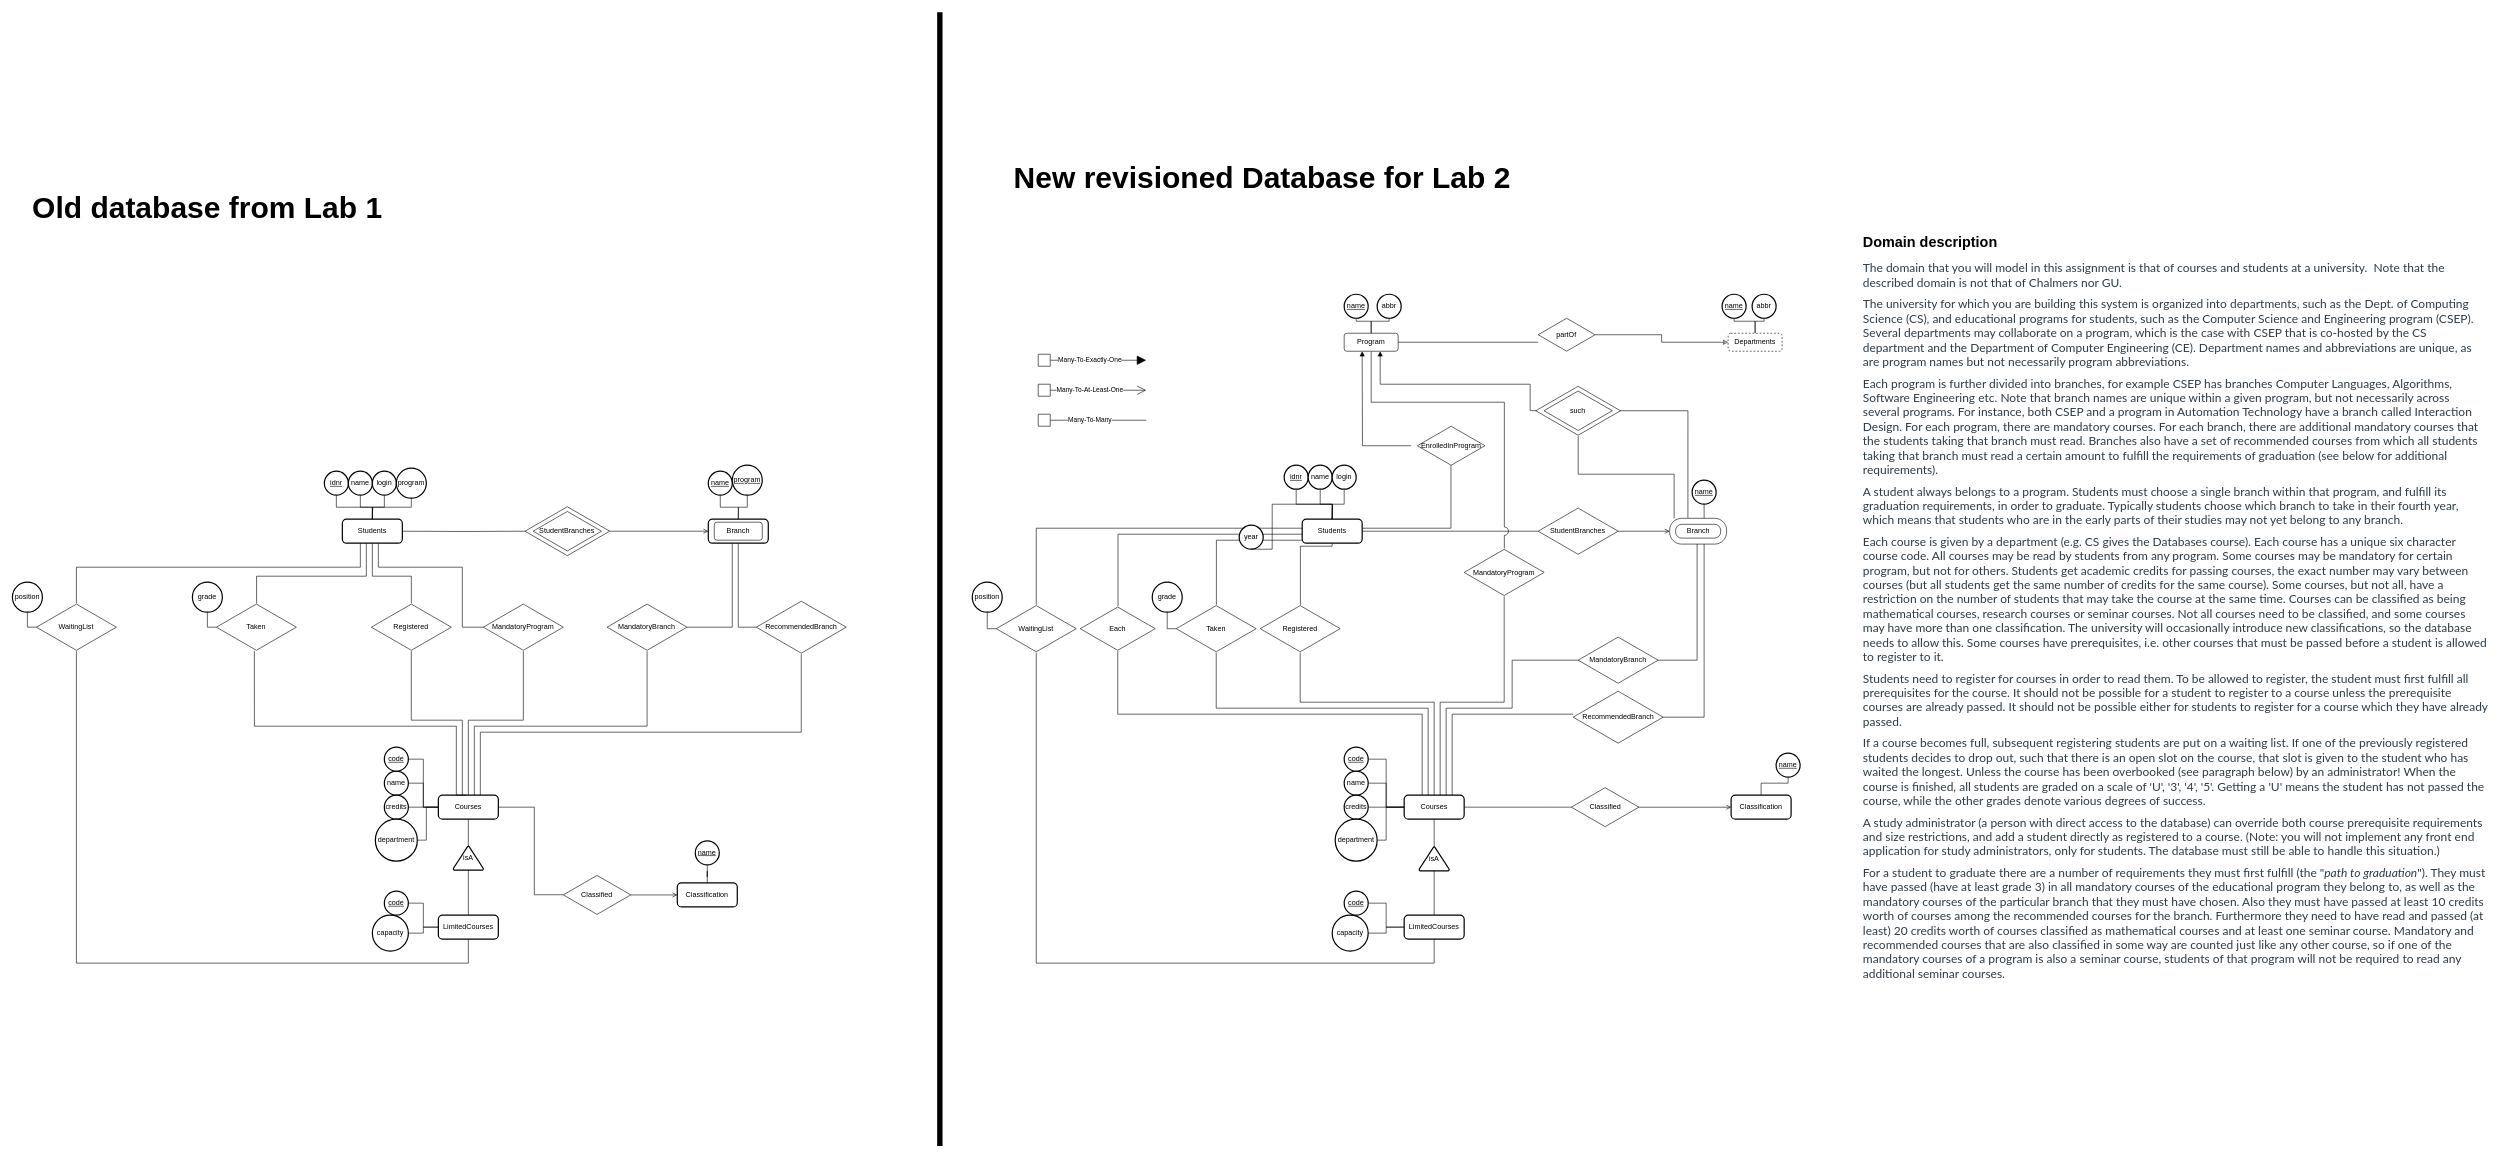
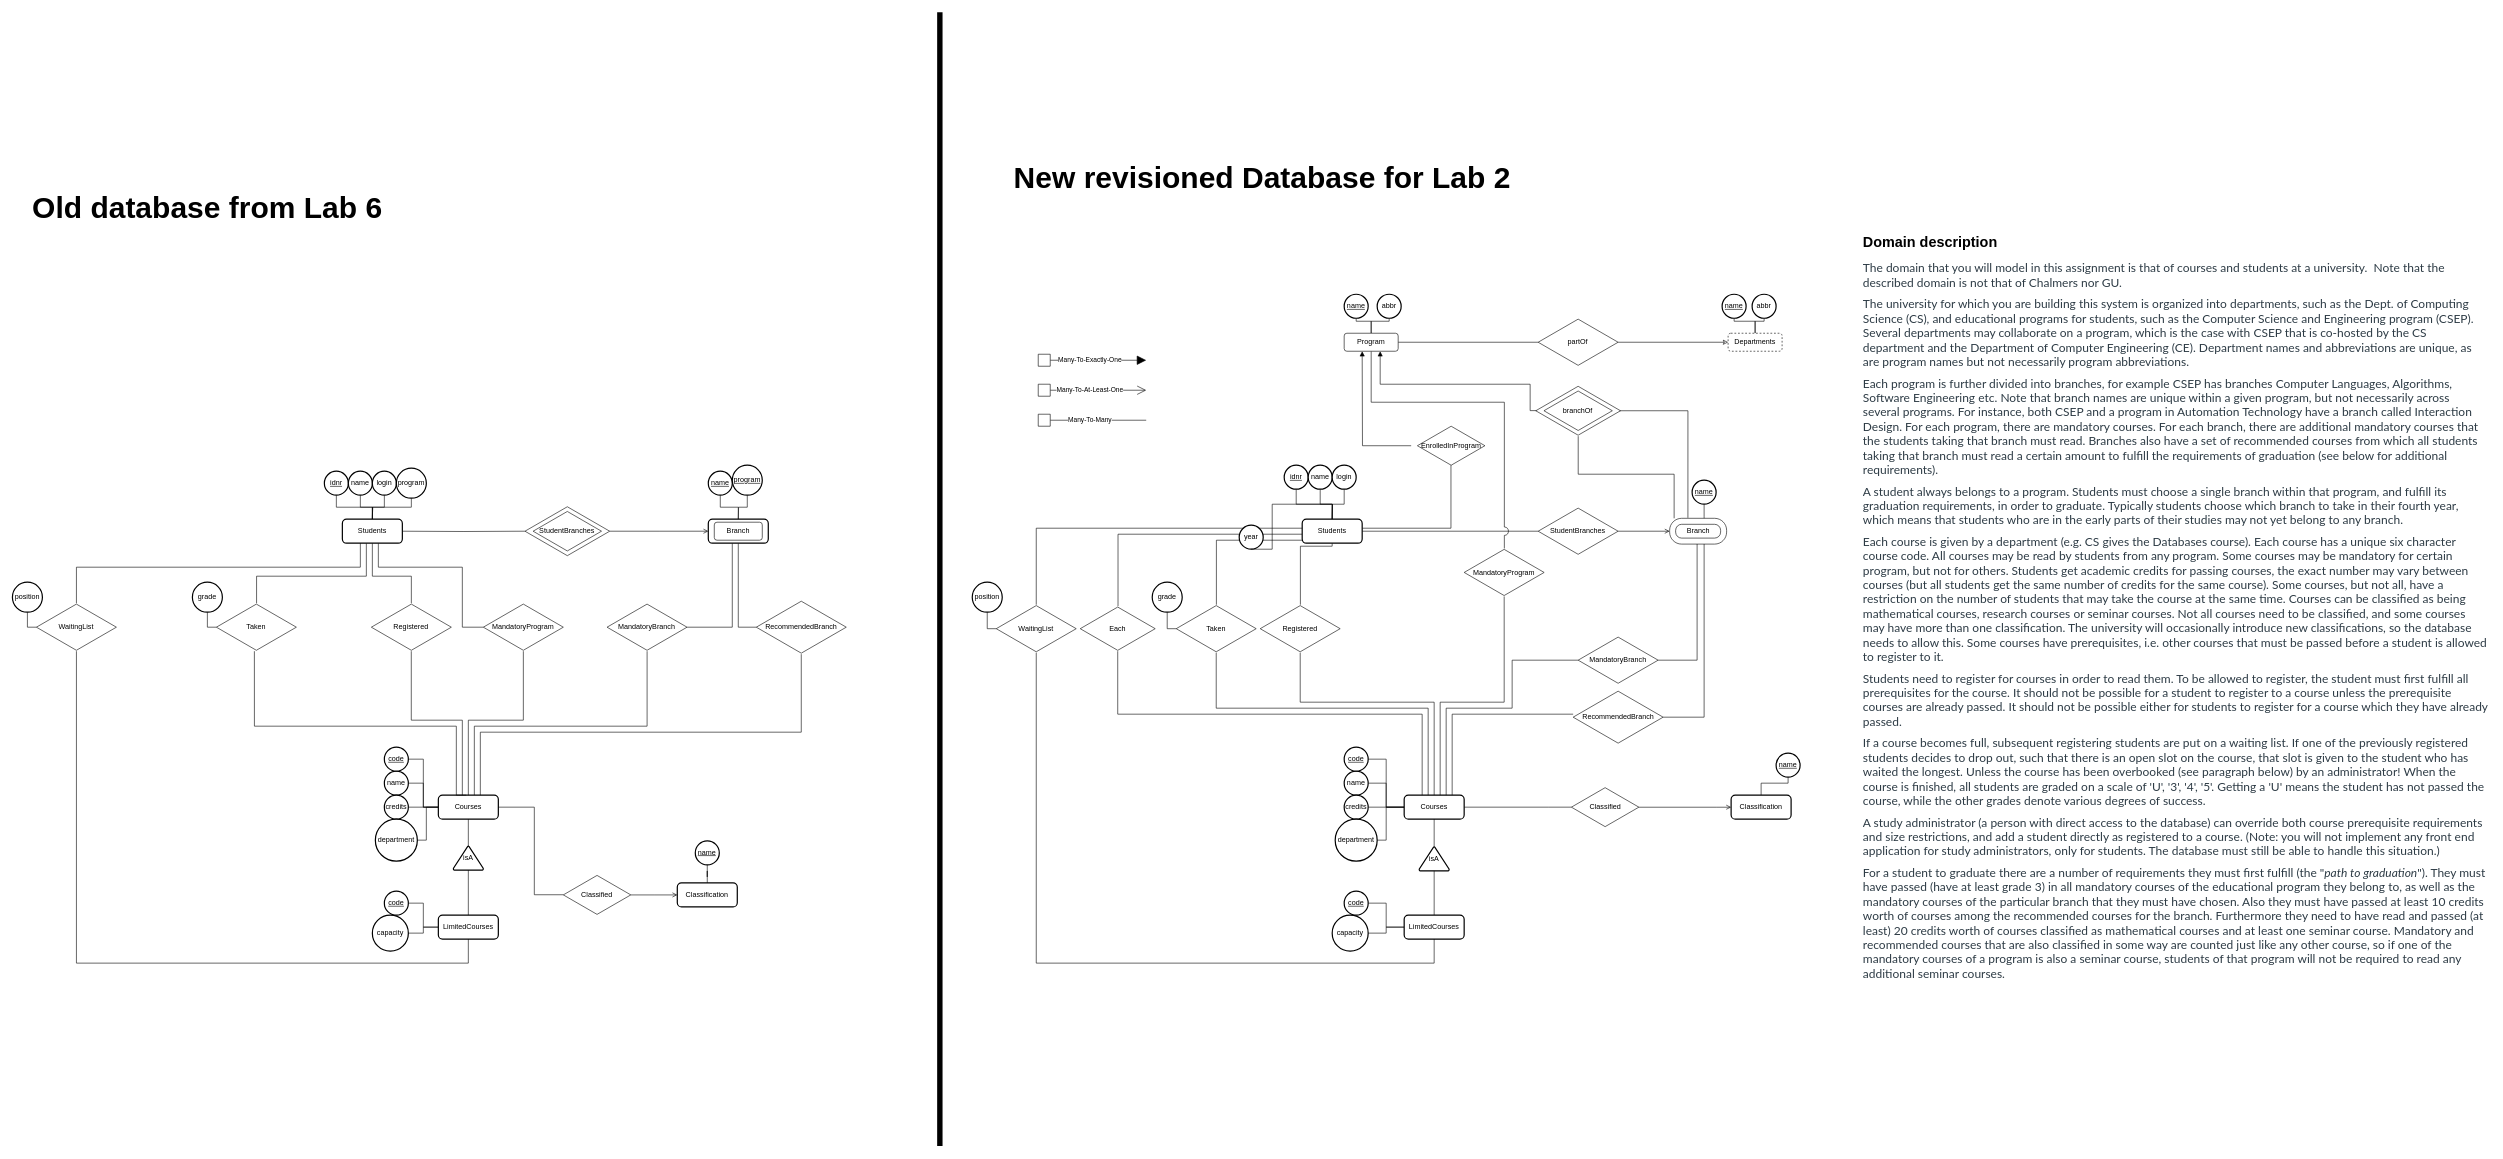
- <mxCell id="67" value="&lt;b&gt;Old database from Lab 1&lt;/b&gt;" style="text;html=1;strokeColor=none;fillColor=none;align=center;verticalAlign=middle;whiteSpace=wrap;rounded=0;fontSize=50;" vertex="1" parent="1"><mxGeometry x="40" y="310" width="610" height="70" as="geometry" /></mxCell>
+ <mxCell id="67" value="&lt;b&gt;Old database from Lab 6&lt;/b&gt;" style="text;html=1;strokeColor=none;fillColor=none;align=center;verticalAlign=middle;whiteSpace=wrap;rounded=0;fontSize=50;" vertex="1" parent="1"><mxGeometry x="40" y="310" width="610" height="70" as="geometry" /></mxCell>
- <mxCell id="129" value="partOf" style="html=1;whiteSpace=wrap;aspect=fixed;shape=isoRectangle;" vertex="1" parent="1"><mxGeometry x="2563.34" y="530" width="95" height="55" as="geometry" /></mxCell>
+ <mxCell id="129" value="partOf" style="html=1;whiteSpace=wrap;aspect=fixed;shape=isoRectangle;" vertex="1" parent="1"><mxGeometry x="2563.34" y="530" width="133.33" height="80" as="geometry" /></mxCell>
- <mxCell id="98" value="such" style="html=1;whiteSpace=wrap;aspect=fixed;shape=isoRectangle;" vertex="1" parent="1"><mxGeometry x="2559.37" y="641.83" width="141.25" height="84.75" as="geometry" /></mxCell>
+ <mxCell id="98" value="branchOf" style="html=1;whiteSpace=wrap;aspect=fixed;shape=isoRectangle;" vertex="1" parent="1"><mxGeometry x="2559.37" y="641.83" width="141.25" height="84.75" as="geometry" /></mxCell>
